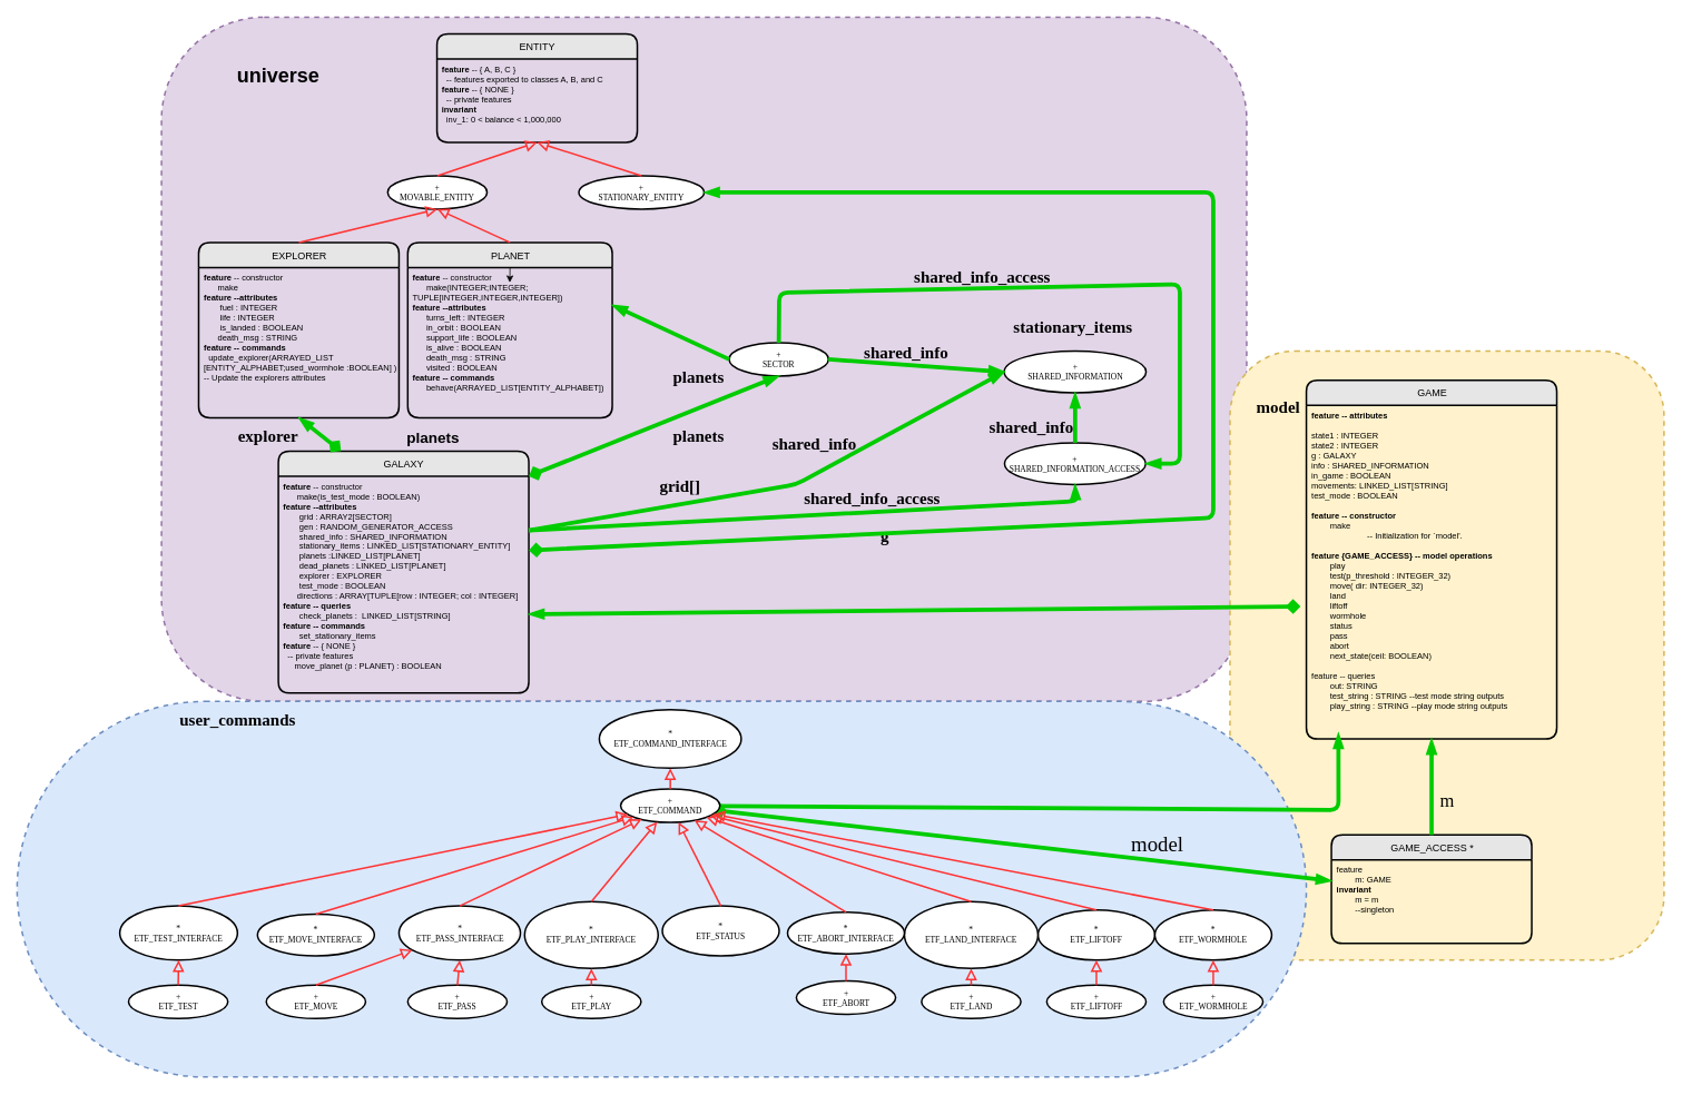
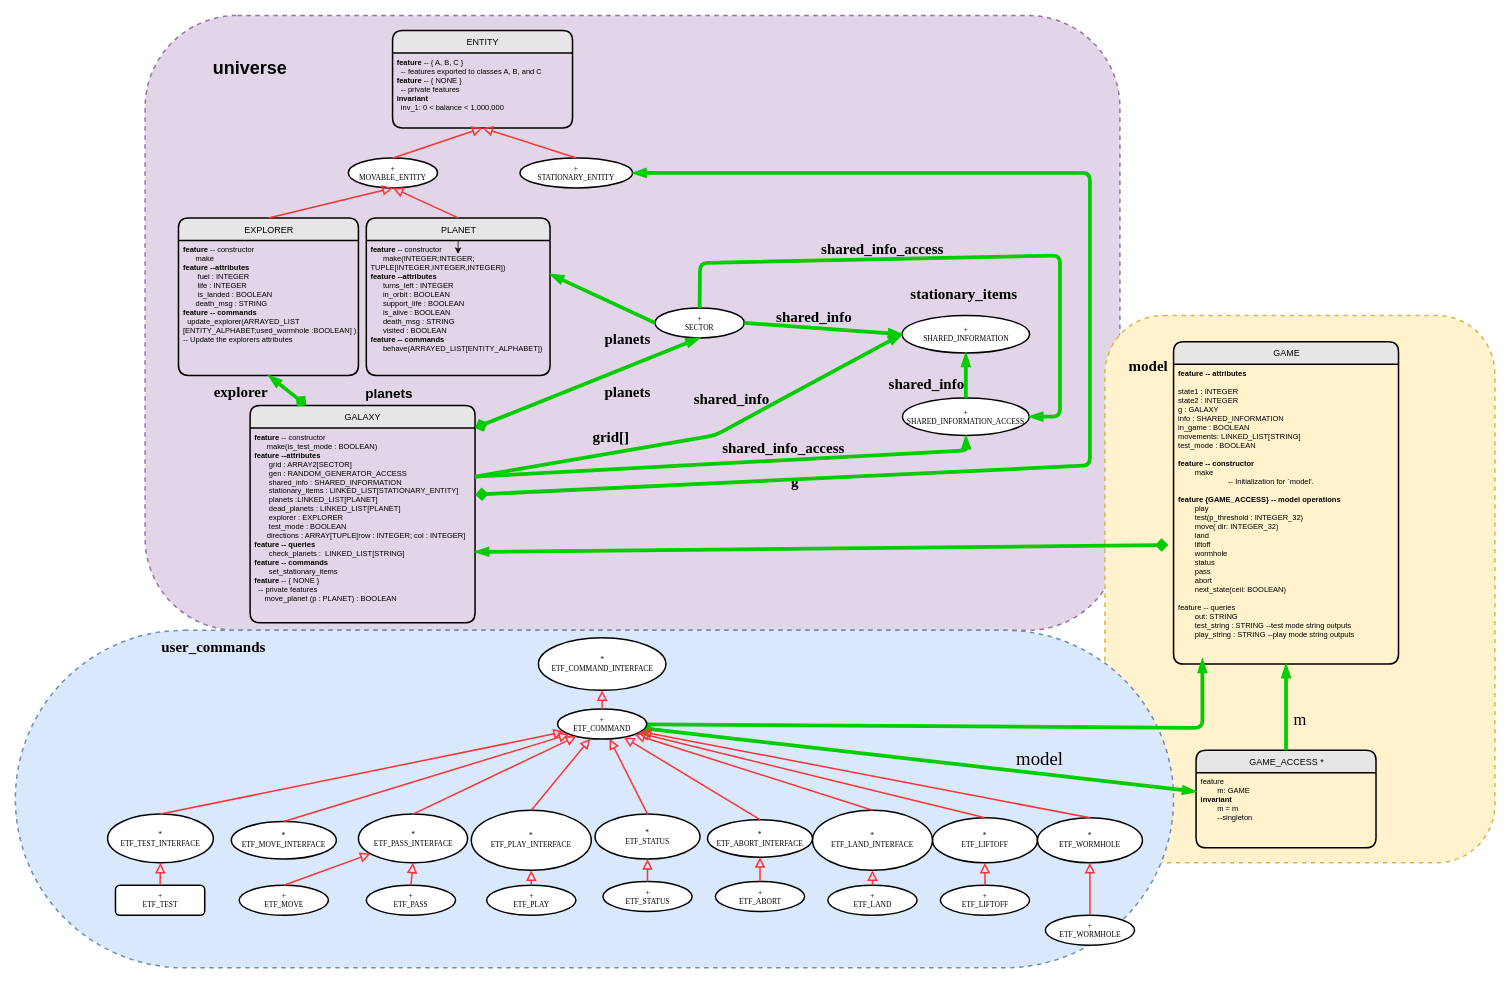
+ <mxCell id="40" value="" style="endArrow=block;html=1;strokeColor=#FF3333;strokeWidth=2;endFill=0;endSize=9;entryX=0.5;entryY=1;entryDx=0;entryDy=0;exitX=0.5;exitY=0;exitDx=0;exitDy=0;" edge="1" parent="1" source="32" target="33"><mxGeometry width="50" height="50" relative="1" as="geometry"><mxPoint x="364.5" y="1240" as="sourcePoint" /><mxPoint x="364.5" y="1180" as="targetPoint" /></mxGeometry></mxCell>
+ <mxCell id="32" value="+&lt;br&gt;ETF_STATUS" style="ellipse;whiteSpace=wrap;html=1;rounded=1;fontSize=10;fontFamily=Verdena;strokeWidth=2;" vertex="1" parent="1"><mxGeometry x="803.5" y="1175" width="119" height="40" as="geometry" /></mxCell>
- <mxCell id="45" value="+&lt;br&gt;ETF_TEST" style="ellipse;whiteSpace=wrap;html=1;rounded=1;fontSize=10;fontFamily=Verdena;strokeWidth=2;" vertex="1" parent="1"><mxGeometry x="153.5" y="1180" width="119" height="40" as="geometry" /></mxCell>
+ <mxCell id="45" value="+&lt;br&gt;ETF_TEST" style="whiteSpace=wrap;html=1;fontSize=10;fontFamily=Verdena;strokeWidth=2;rounded=1;" vertex="1" parent="1"><mxGeometry x="153.5" y="1180" width="119" height="40" as="geometry" /></mxCell>
- <mxCell id="48" value="+&lt;br&gt;ETF_WORMHOLE" style="ellipse;whiteSpace=wrap;html=1;rounded=1;fontSize=10;fontFamily=Verdena;strokeWidth=2;" vertex="1" parent="1"><mxGeometry x="1393.5" y="1180" width="119" height="40" as="geometry" /></mxCell>
+ <mxCell id="48" value="+&lt;br&gt;ETF_WORMHOLE" style="ellipse;whiteSpace=wrap;html=1;rounded=1;fontSize=10;fontFamily=Verdena;strokeWidth=2;" vertex="1" parent="1"><mxGeometry x="1393.5" y="1220" width="119" height="40" as="geometry" /></mxCell>
